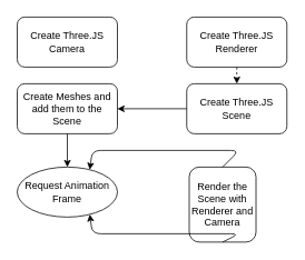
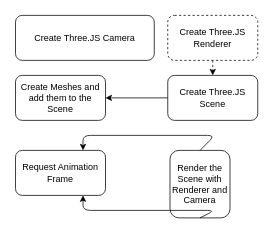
- <mxCell id="2" value="Create Three.JS Camera" style="rounded=1;whiteSpace=wrap;html=1;" vertex="1" parent="1"><mxGeometry x="20" y="20" width="120" height="60" as="geometry" /></mxCell>
+ <mxCell id="2" value="Create Three.JS Camera" style="rounded=1;whiteSpace=wrap;html=1;" vertex="1" parent="1"><mxGeometry x="20" y="20" width="185" height="60" as="geometry" /></mxCell>
- <mxCell id="3" value="Create Three.JS Renderer" style="rounded=1;whiteSpace=wrap;html=1;" vertex="1" parent="1"><mxGeometry x="223" y="20" width="120" height="60" as="geometry" /></mxCell>
+ <mxCell id="3" value="Create Three.JS Renderer" style="rounded=1;whiteSpace=wrap;html=1;dashed=1;" vertex="1" parent="1"><mxGeometry x="223" y="20" width="120" height="60" as="geometry" /></mxCell>
- <mxCell id="10" value="" style="endArrow=classic;html=1;exitX=0.5;exitY=1;exitDx=0;exitDy=0;entryX=0.5;entryY=0;entryDx=0;entryDy=0;" edge="1" parent="1" source="5" target="6"><mxGeometry width="50" height="50" relative="1" as="geometry"><mxPoint x="170" y="80" as="sourcePoint" /><mxPoint x="253" y="80" as="targetPoint" /></mxGeometry></mxCell>
- <mxCell id="6" value="Request Animation Frame" style="ellipse;whiteSpace=wrap;html=1;" vertex="1" parent="1"><mxGeometry x="20" y="200" width="120" height="60" as="geometry" /></mxCell>
+ <mxCell id="6" value="Request Animation Frame" style="rounded=1;whiteSpace=wrap;html=1;" vertex="1" parent="1"><mxGeometry x="20" y="200" width="120" height="60" as="geometry" /></mxCell>
